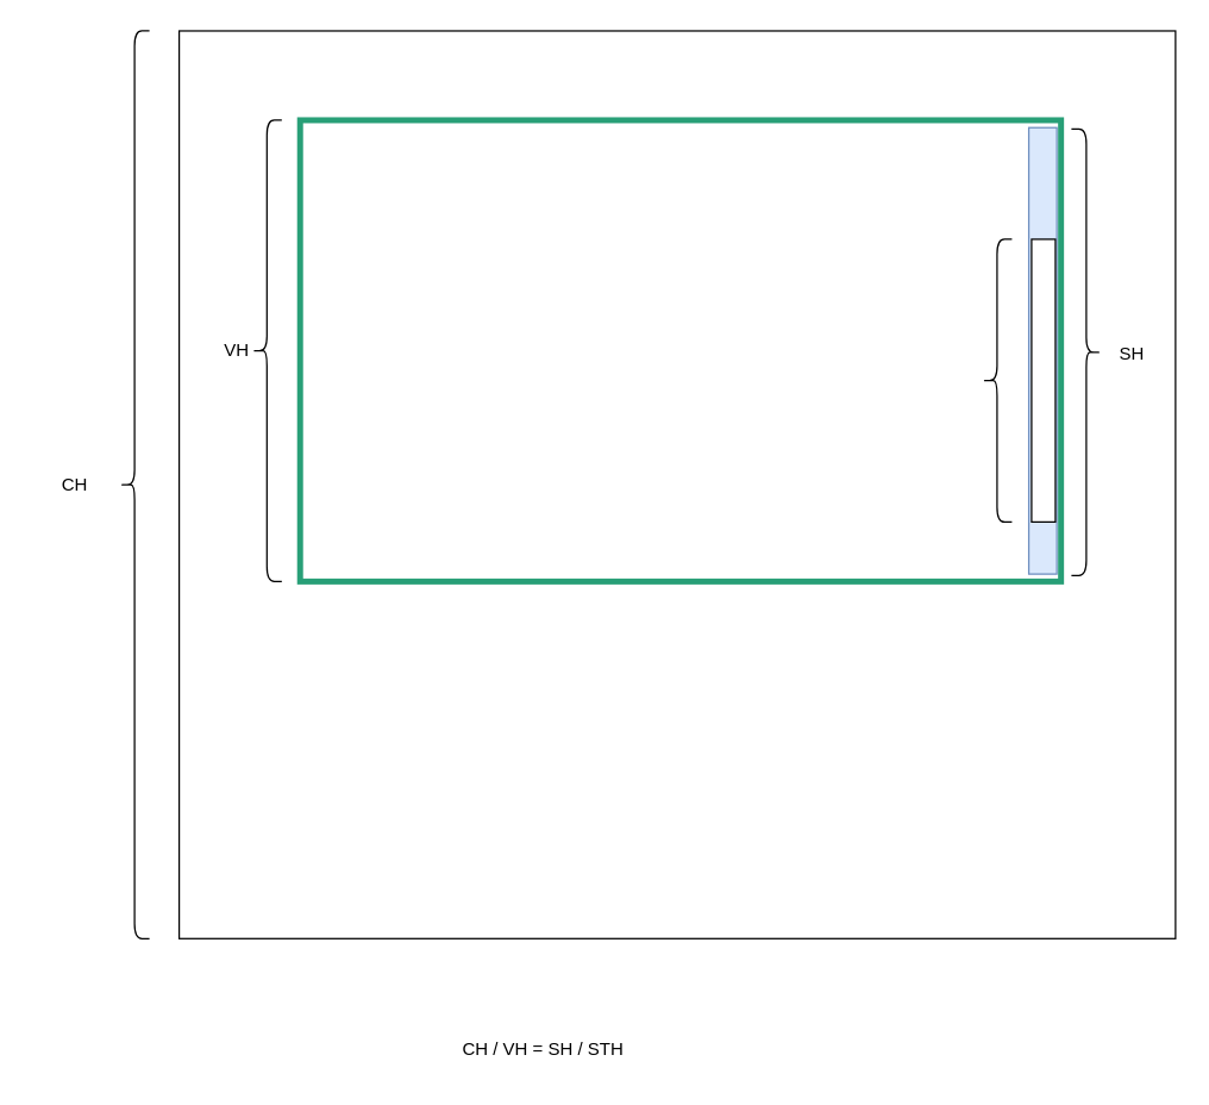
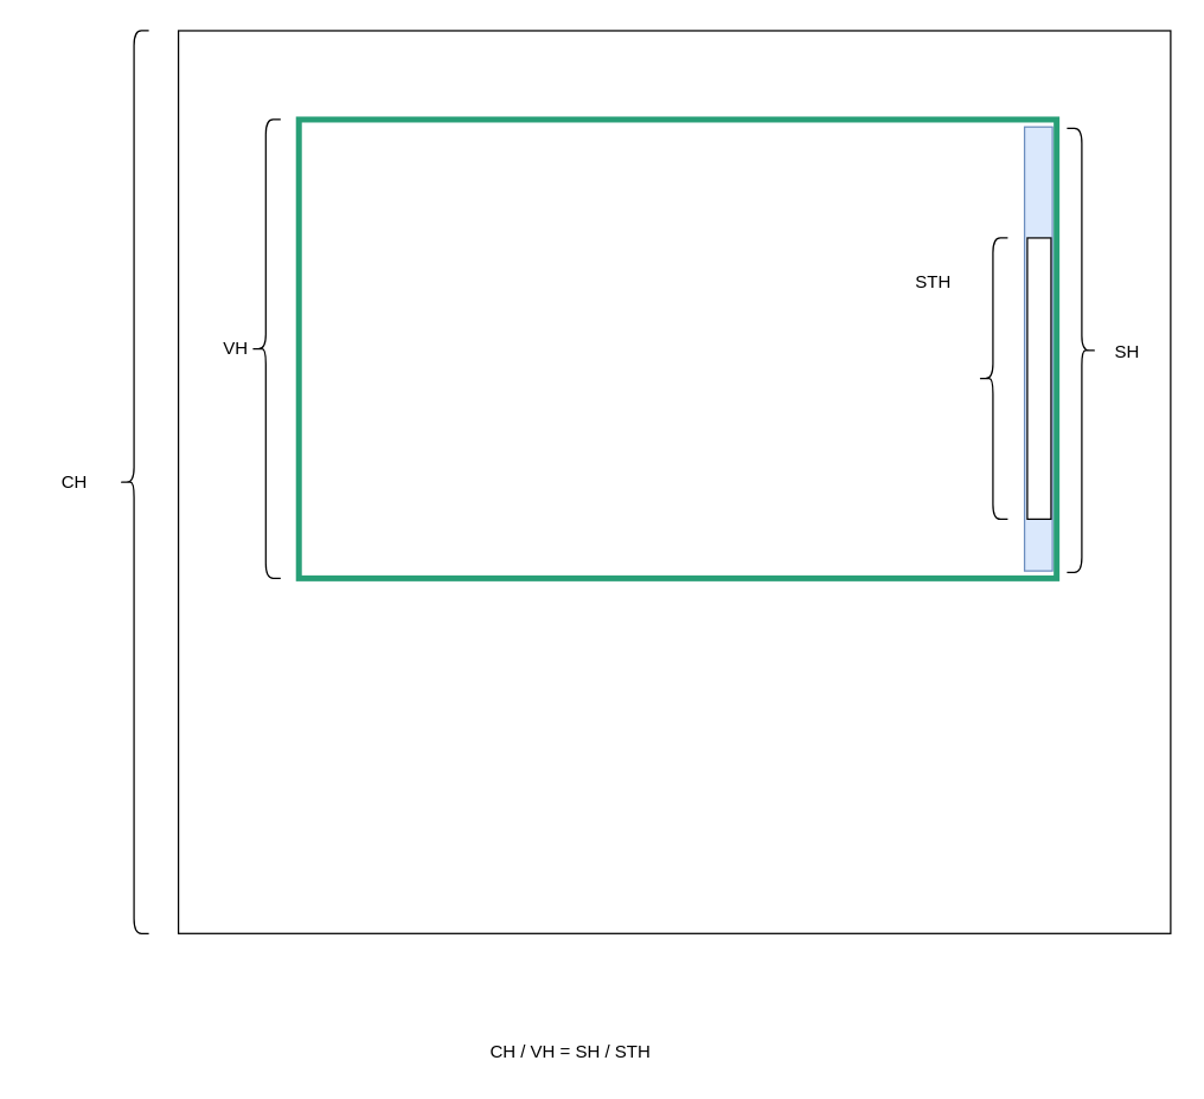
+ <mxCell id="8" value="STH" style="text;html=1;strokeColor=none;fillColor=none;align=center;verticalAlign=middle;whiteSpace=wrap;rounded=0;" vertex="1" parent="3"><mxGeometry x="377" y="95" width="60" height="30" as="geometry" /></mxCell>
- <mxCell id="15" value="CH / VH = SH / STH" style="text;html=1;strokeColor=none;fillColor=none;align=center;verticalAlign=middle;whiteSpace=wrap;rounded=0;" vertex="1" parent="1"><mxGeometry x="240" y="690" width="250" height="30" as="geometry" /></mxCell>
+ <mxCell id="15" value="CH / VH = SH / STH" style="text;html=1;strokeColor=none;fillColor=none;align=center;verticalAlign=middle;whiteSpace=wrap;rounded=0;" vertex="1" parent="1"><mxGeometry x="260" y="695" width="250" height="30" as="geometry" /></mxCell>
